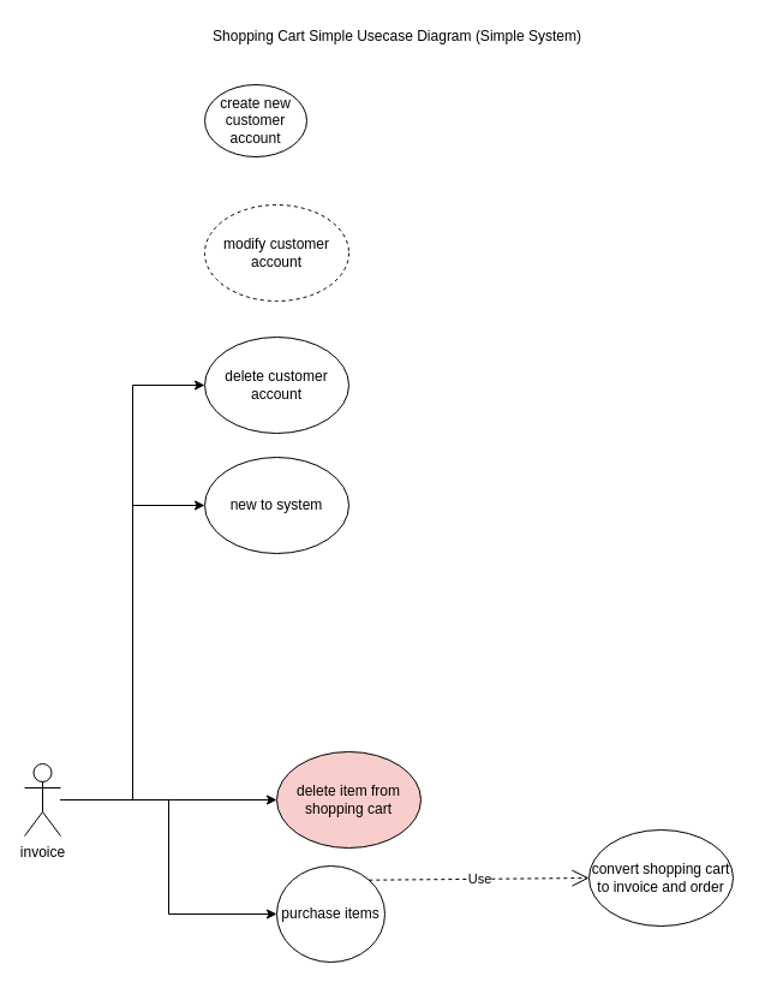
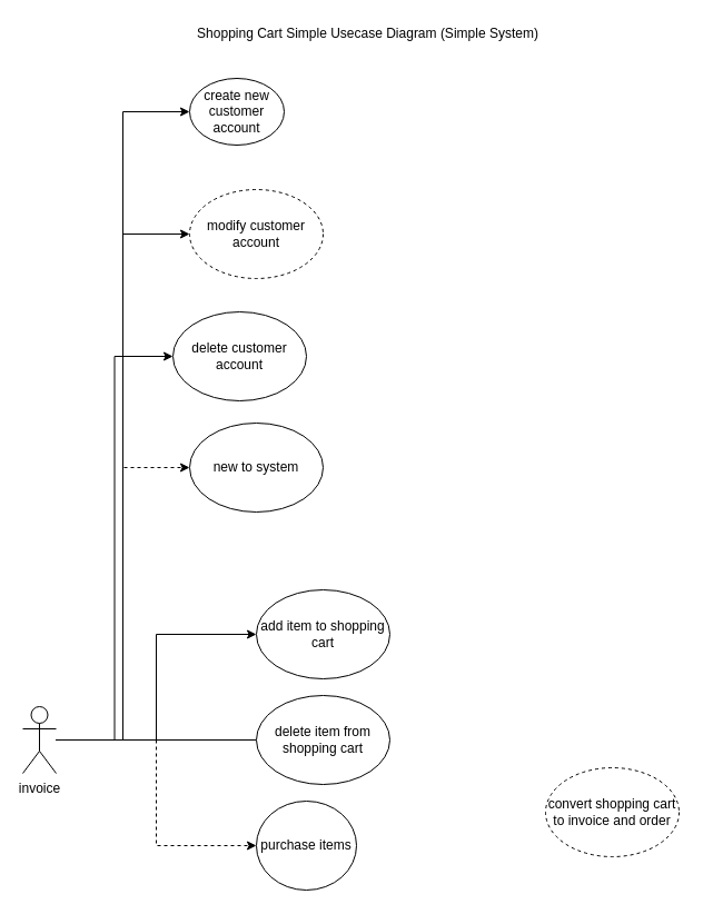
+ <mxCell id="8" style="edgeStyle=orthogonalEdgeStyle;rounded=0;orthogonalLoop=1;jettySize=auto;html=1;entryX=0;entryY=0.5;entryDx=0;entryDy=0;" edge="1" parent="1" source="9" target="18"><mxGeometry relative="1" as="geometry" /></mxCell>
+ <mxCell id="7" style="edgeStyle=orthogonalEdgeStyle;rounded=0;orthogonalLoop=1;jettySize=auto;html=1;entryX=0;entryY=0.5;entryDx=0;entryDy=0;" edge="1" parent="1" source="9" target="19"><mxGeometry relative="1" as="geometry" /></mxCell>
- <mxCell id="20" value="delete customer account" style="ellipse;whiteSpace=wrap;html=1;" vertex="1" parent="1"><mxGeometry x="170" y="280" width="120" height="80" as="geometry" /></mxCell>
+ <mxCell id="20" value="delete customer account" style="ellipse;whiteSpace=wrap;html=1;" vertex="1" parent="1"><mxGeometry x="155" y="280" width="120" height="80" as="geometry" /></mxCell>
- <mxCell id="5" style="edgeStyle=orthogonalEdgeStyle;rounded=0;orthogonalLoop=1;jettySize=auto;html=1;entryX=0;entryY=0.5;entryDx=0;entryDy=0;" edge="1" parent="1" source="9" target="21"><mxGeometry relative="1" as="geometry" /></mxCell>
+ <mxCell id="5" style="edgeStyle=orthogonalEdgeStyle;rounded=0;orthogonalLoop=1;jettySize=auto;html=1;entryX=0;entryY=0.5;entryDx=0;entryDy=0;dashed=1;" edge="1" parent="1" source="9" target="21"><mxGeometry relative="1" as="geometry" /></mxCell>
+ <mxCell id="15" value="add item to shopping cart" style="ellipse;whiteSpace=wrap;html=1;" vertex="1" parent="1"><mxGeometry x="230" y="530" width="120" height="80" as="geometry" /></mxCell>
+ <mxCell id="2" style="edgeStyle=orthogonalEdgeStyle;rounded=0;orthogonalLoop=1;jettySize=auto;html=1;entryX=0;entryY=0.5;entryDx=0;entryDy=0;" edge="1" parent="1" source="9" target="15"><mxGeometry relative="1" as="geometry" /></mxCell>
- <mxCell id="3" style="edgeStyle=orthogonalEdgeStyle;rounded=0;orthogonalLoop=1;jettySize=auto;html=1;" edge="1" parent="1" source="9" target="16"><mxGeometry relative="1" as="geometry" /></mxCell>
+ <mxCell id="3" style="edgeStyle=orthogonalEdgeStyle;rounded=0;orthogonalLoop=1;jettySize=auto;html=1;endArrow=none;" edge="1" parent="1" source="9" target="16"><mxGeometry relative="1" as="geometry" /></mxCell>
- <mxCell id="16" value="delete item from shopping cart" style="ellipse;whiteSpace=wrap;html=1;fillColor=#f8cecc;" vertex="1" parent="1"><mxGeometry x="230" y="625" width="120" height="80" as="geometry" /></mxCell>
+ <mxCell id="16" value="delete item from shopping cart" style="ellipse;whiteSpace=wrap;html=1;" vertex="1" parent="1"><mxGeometry x="230" y="625" width="120" height="80" as="geometry" /></mxCell>
- <mxCell id="24" value="Use" style="endArrow=open;endSize=12;dashed=1;html=1;exitX=1;exitY=0;exitDx=0;exitDy=0;entryX=0;entryY=0.5;entryDx=0;entryDy=0;" edge="1" parent="1" source="17" target="23"><mxGeometry width="160" relative="1" as="geometry"><mxPoint x="290" y="610" as="sourcePoint" /><mxPoint x="450" y="610" as="targetPoint" /></mxGeometry></mxCell>
- <mxCell id="23" value="convert shopping cart to invoice and order" style="ellipse;whiteSpace=wrap;html=1;" vertex="1" parent="1"><mxGeometry x="490" y="690" width="120" height="80" as="geometry" /></mxCell>
+ <mxCell id="23" value="convert shopping cart to invoice and order" style="ellipse;whiteSpace=wrap;html=1;dashed=1;" vertex="1" parent="1"><mxGeometry x="490" y="690" width="120" height="80" as="geometry" /></mxCell>
- <mxCell id="4" style="edgeStyle=orthogonalEdgeStyle;rounded=0;orthogonalLoop=1;jettySize=auto;html=1;entryX=0;entryY=0.5;entryDx=0;entryDy=0;" edge="1" parent="1" source="9" target="17"><mxGeometry relative="1" as="geometry" /></mxCell>
+ <mxCell id="4" style="edgeStyle=orthogonalEdgeStyle;rounded=0;orthogonalLoop=1;jettySize=auto;html=1;entryX=0;entryY=0.5;entryDx=0;entryDy=0;dashed=1;" edge="1" parent="1" source="9" target="17"><mxGeometry relative="1" as="geometry" /></mxCell>
